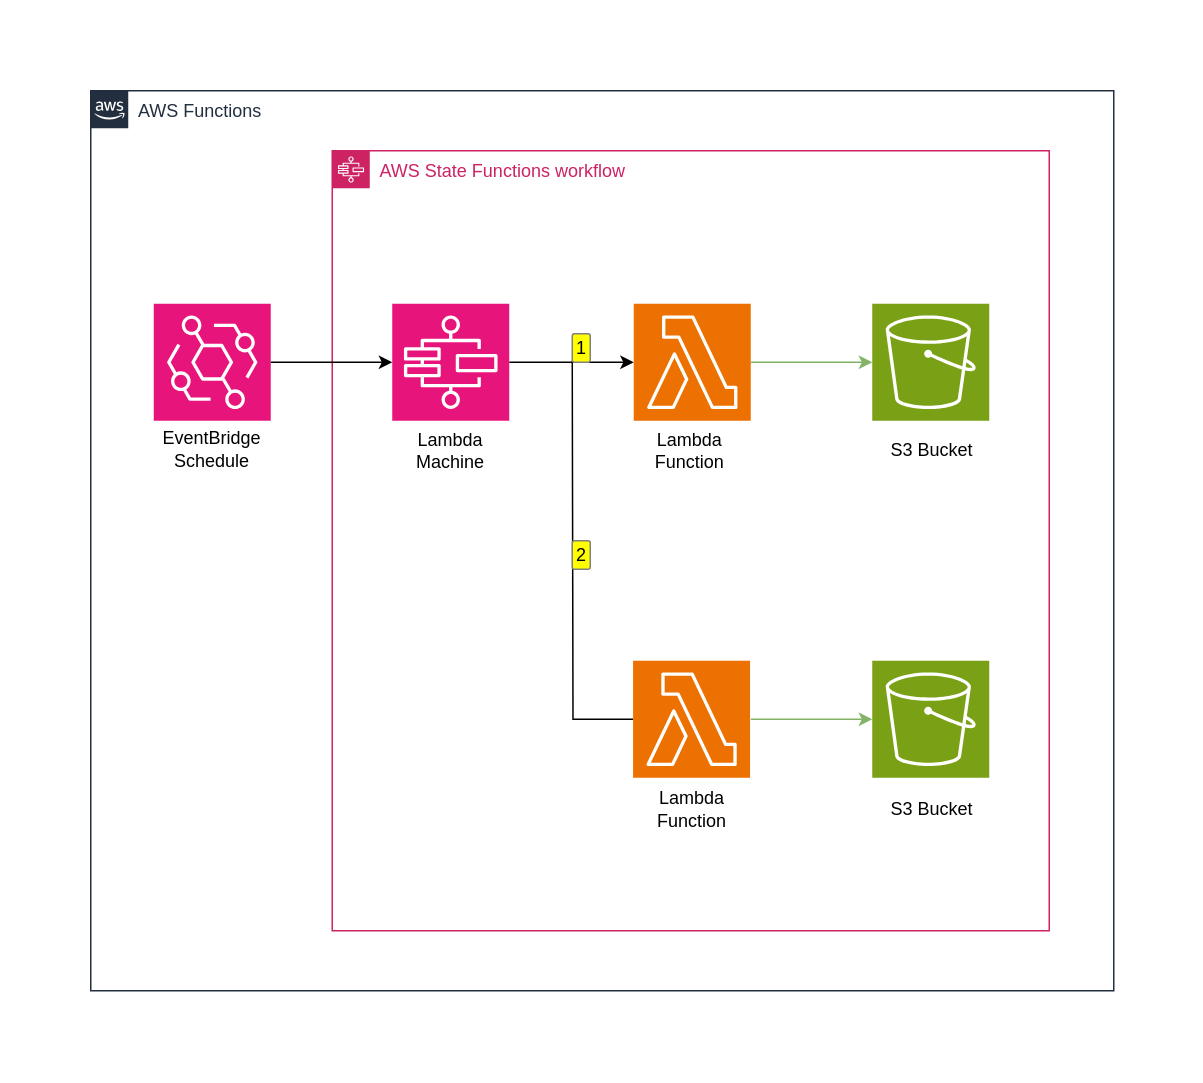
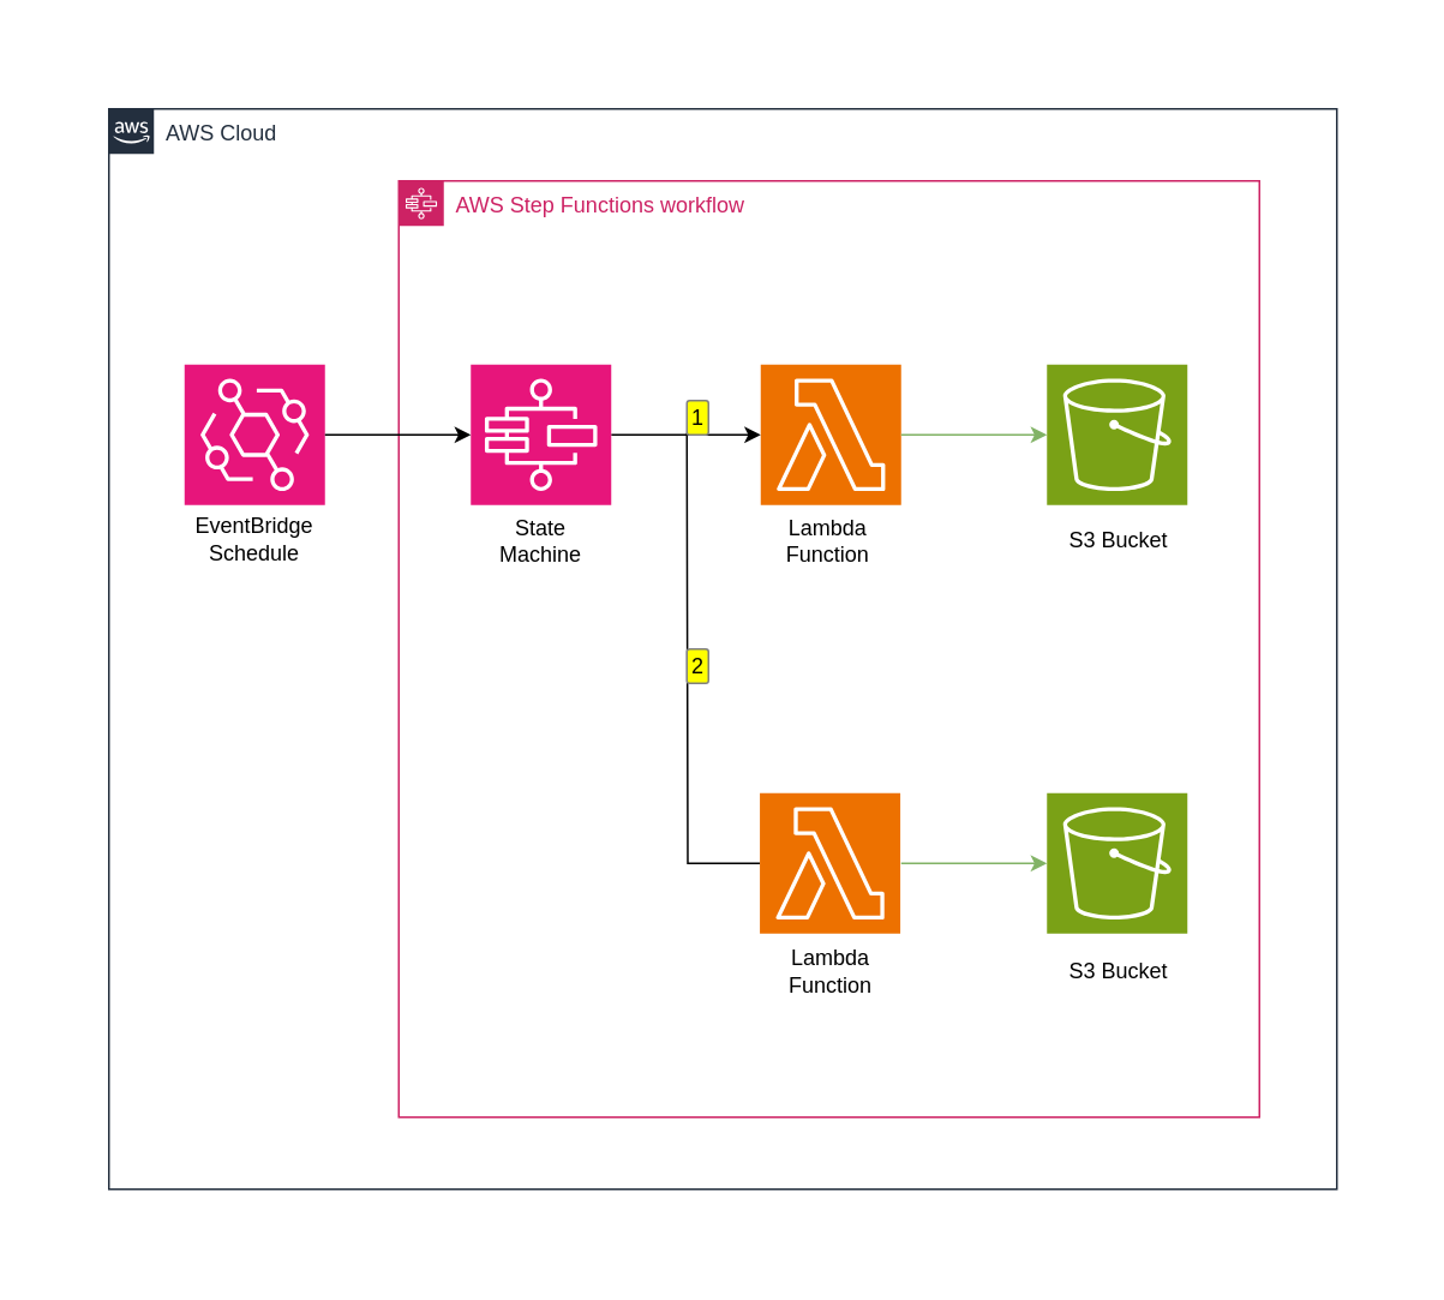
- <mxCell id="3" value="AWS Functions" style="points=[[0,0],[0.25,0],[0.5,0],[0.75,0],[1,0],[1,0.25],[1,0.5],[1,0.75],[1,1],[0.75,1],[0.5,1],[0.25,1],[0,1],[0,0.75],[0,0.5],[0,0.25]];outlineConnect=0;gradientColor=none;html=1;whiteSpace=wrap;fontSize=12;fontStyle=0;container=1;pointerEvents=0;collapsible=0;recursiveResize=0;shape=mxgraph.aws4.group;grIcon=mxgraph.aws4.group_aws_cloud_alt;strokeColor=#232F3E;fillColor=none;verticalAlign=top;align=left;spacingLeft=30;fontColor=#232F3E;dashed=0;" vertex="1" parent="1"><mxGeometry x="60" y="60" width="682" height="600" as="geometry" /></mxCell>
+ <mxCell id="3" value="AWS Cloud" style="points=[[0,0],[0.25,0],[0.5,0],[0.75,0],[1,0],[1,0.25],[1,0.5],[1,0.75],[1,1],[0.75,1],[0.5,1],[0.25,1],[0,1],[0,0.75],[0,0.5],[0,0.25]];outlineConnect=0;gradientColor=none;html=1;whiteSpace=wrap;fontSize=12;fontStyle=0;container=1;pointerEvents=0;collapsible=0;recursiveResize=0;shape=mxgraph.aws4.group;grIcon=mxgraph.aws4.group_aws_cloud_alt;strokeColor=#232F3E;fillColor=none;verticalAlign=top;align=left;spacingLeft=30;fontColor=#232F3E;dashed=0;" vertex="1" parent="1"><mxGeometry x="60" y="60" width="682" height="600" as="geometry" /></mxCell>
- <mxCell id="6" value="AWS State Functions workflow" style="points=[[0,0],[0.25,0],[0.5,0],[0.75,0],[1,0],[1,0.25],[1,0.5],[1,0.75],[1,1],[0.75,1],[0.5,1],[0.25,1],[0,1],[0,0.75],[0,0.5],[0,0.25]];outlineConnect=0;gradientColor=none;html=1;whiteSpace=wrap;fontSize=12;fontStyle=0;container=1;pointerEvents=0;collapsible=0;recursiveResize=0;shape=mxgraph.aws4.group;grIcon=mxgraph.aws4.group_aws_step_functions_workflow;strokeColor=#CD2264;fillColor=none;verticalAlign=top;align=left;spacingLeft=30;fontColor=#CD2264;dashed=0;" vertex="1" parent="3"><mxGeometry x="161" y="40" width="478" height="520" as="geometry" /></mxCell>
+ <mxCell id="6" value="AWS Step Functions workflow" style="points=[[0,0],[0.25,0],[0.5,0],[0.75,0],[1,0],[1,0.25],[1,0.5],[1,0.75],[1,1],[0.75,1],[0.5,1],[0.25,1],[0,1],[0,0.75],[0,0.5],[0,0.25]];outlineConnect=0;gradientColor=none;html=1;whiteSpace=wrap;fontSize=12;fontStyle=0;container=1;pointerEvents=0;collapsible=0;recursiveResize=0;shape=mxgraph.aws4.group;grIcon=mxgraph.aws4.group_aws_step_functions_workflow;strokeColor=#CD2264;fillColor=none;verticalAlign=top;align=left;spacingLeft=30;fontColor=#CD2264;dashed=0;" vertex="1" parent="3"><mxGeometry x="161" y="40" width="478" height="520" as="geometry" /></mxCell>
- <mxCell id="15" value="Lambda&lt;br&gt;Machine" style="text;html=1;strokeColor=none;fillColor=none;align=center;verticalAlign=middle;whiteSpace=wrap;rounded=0;" vertex="1" parent="6"><mxGeometry x="40" y="180" width="78" height="40" as="geometry" /></mxCell>
+ <mxCell id="15" value="State&lt;br&gt;Machine" style="text;html=1;strokeColor=none;fillColor=none;align=center;verticalAlign=middle;whiteSpace=wrap;rounded=0;" vertex="1" parent="6"><mxGeometry x="40" y="180" width="78" height="40" as="geometry" /></mxCell>
